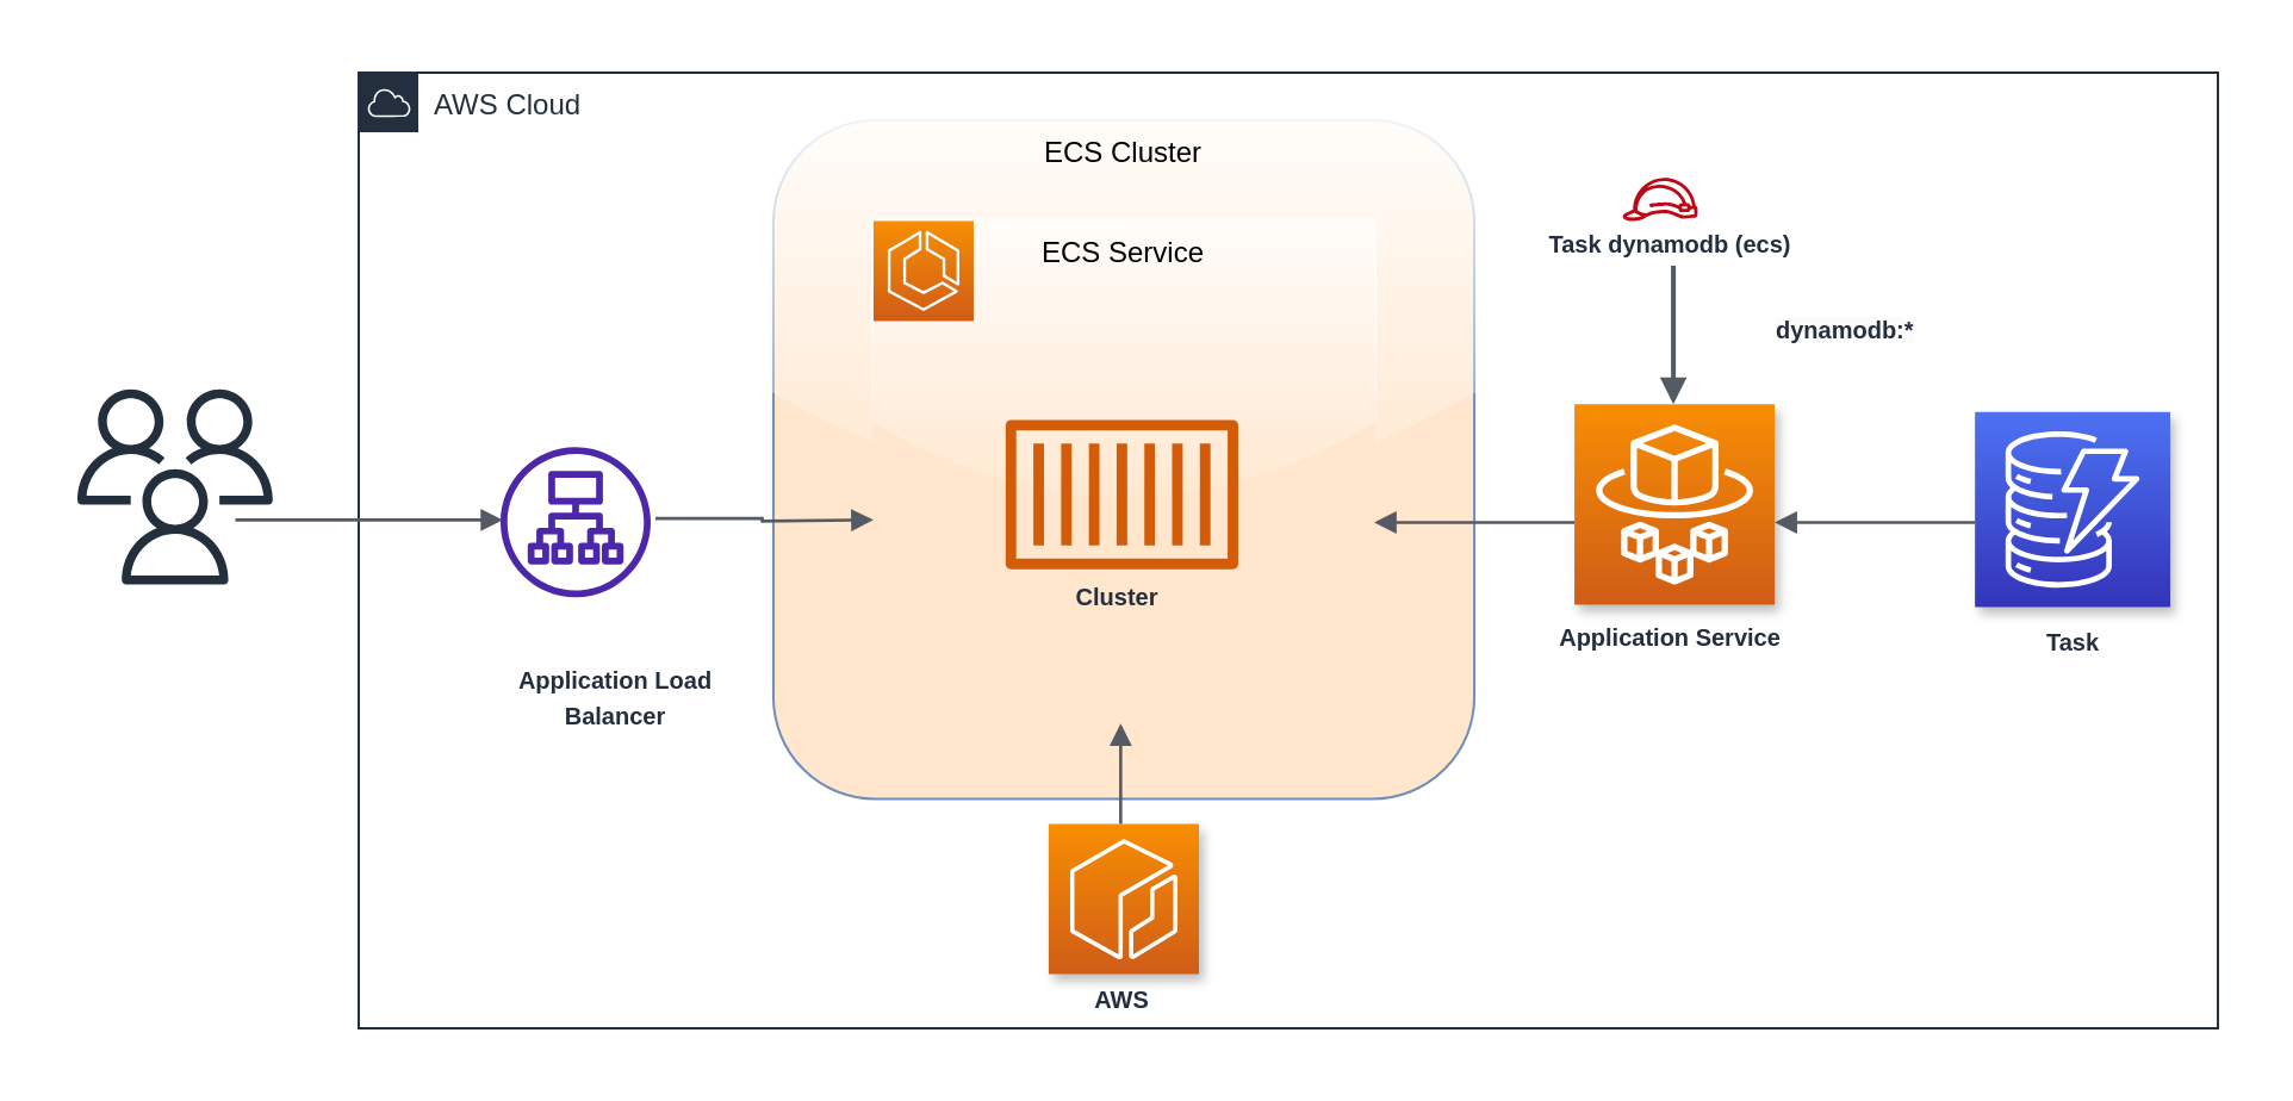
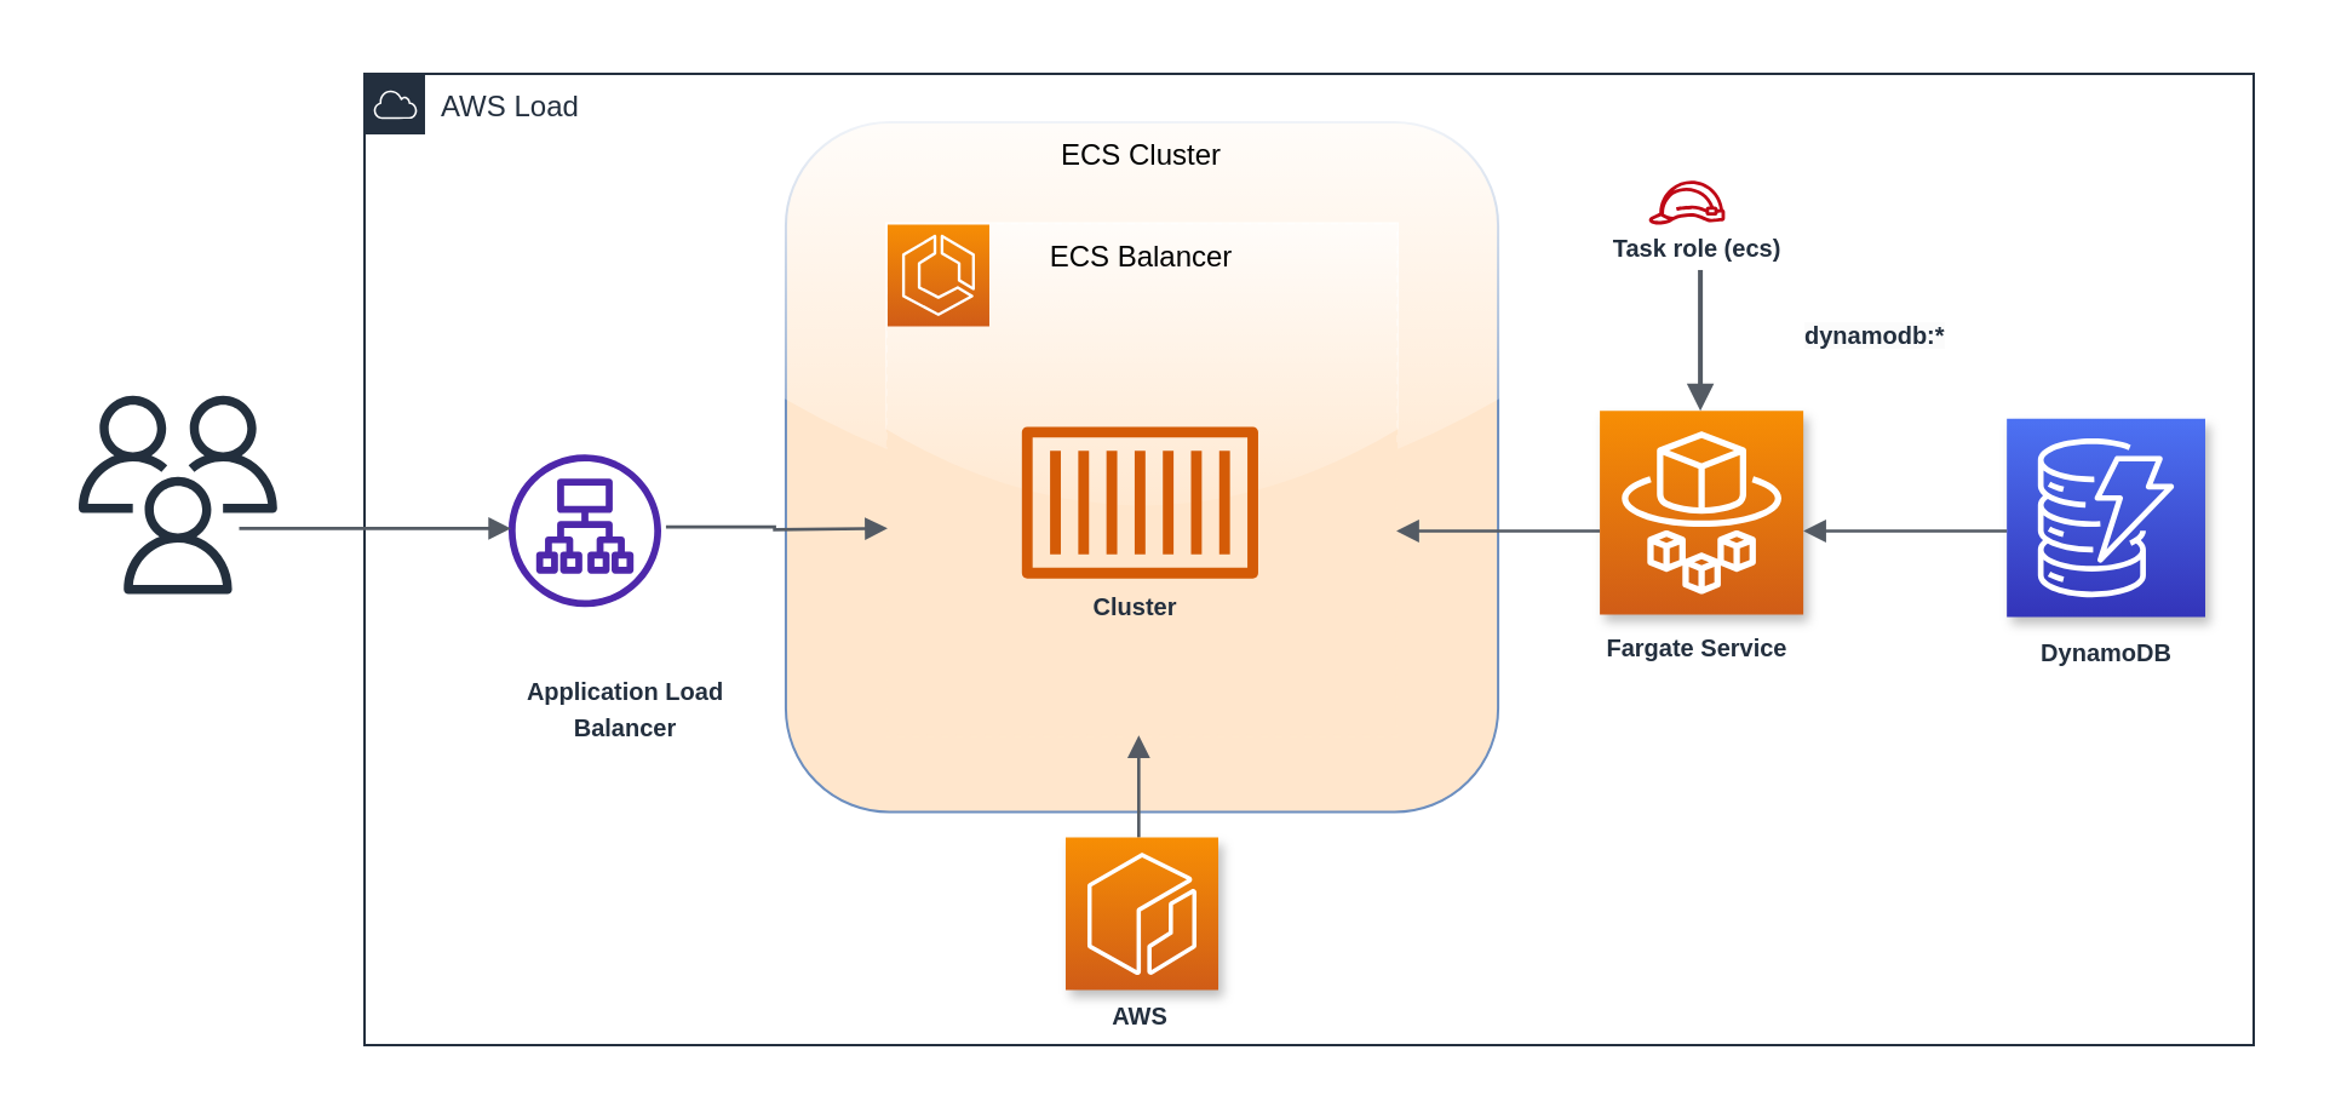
- <mxCell id="4" value="AWS Cloud" style="points=[[0,0],[0.25,0],[0.5,0],[0.75,0],[1,0],[1,0.25],[1,0.5],[1,0.75],[1,1],[0.75,1],[0.5,1],[0.25,1],[0,1],[0,0.75],[0,0.5],[0,0.25]];outlineConnect=0;gradientColor=none;html=1;whiteSpace=wrap;fontSize=12;fontStyle=0;container=0;pointerEvents=0;collapsible=0;recursiveResize=0;shape=mxgraph.aws4.group;grIcon=mxgraph.aws4.group_aws_cloud;strokeColor=#232F3E;fillColor=none;verticalAlign=top;align=left;spacingLeft=30;fontColor=#232F3E;dashed=0;rounded=0;shadow=0;glass=1;sketch=0;fillStyle=auto;strokeWidth=1;" parent="2" vertex="1"><mxGeometry x="130" y="10" width="780" height="401" as="geometry" /></mxCell>
+ <mxCell id="4" value="AWS Load" style="points=[[0,0],[0.25,0],[0.5,0],[0.75,0],[1,0],[1,0.25],[1,0.5],[1,0.75],[1,1],[0.75,1],[0.5,1],[0.25,1],[0,1],[0,0.75],[0,0.5],[0,0.25]];outlineConnect=0;gradientColor=none;html=1;whiteSpace=wrap;fontSize=12;fontStyle=0;container=0;pointerEvents=0;collapsible=0;recursiveResize=0;shape=mxgraph.aws4.group;grIcon=mxgraph.aws4.group_aws_cloud;strokeColor=#232F3E;fillColor=none;verticalAlign=top;align=left;spacingLeft=30;fontColor=#232F3E;dashed=0;rounded=0;shadow=0;glass=1;sketch=0;fillStyle=auto;strokeWidth=1;" parent="2" vertex="1"><mxGeometry x="130" y="10" width="780" height="401" as="geometry" /></mxCell>
- <mxCell id="25" value="&lt;span style=&quot;color: rgb(35, 47, 62); font-size: 10px; font-weight: 700;&quot;&gt;Task dynamodb (ecs)&lt;/span&gt;" style="text;html=1;align=center;verticalAlign=middle;resizable=0;points=[];autosize=1;strokeColor=none;fillColor=none;container=0;" parent="2" vertex="1"><mxGeometry x="635.0" y="67.183" width="90" height="30" as="geometry" /></mxCell>
+ <mxCell id="25" value="&lt;span style=&quot;color: rgb(35, 47, 62); font-size: 10px; font-weight: 700;&quot;&gt;Task role (ecs)&lt;/span&gt;" style="text;html=1;align=center;verticalAlign=middle;resizable=0;points=[];autosize=1;strokeColor=none;fillColor=none;container=0;" parent="2" vertex="1"><mxGeometry x="635.0" y="67.183" width="90" height="30" as="geometry" /></mxCell>
- <mxCell id="6" value="ECS Service" style="fillColor=#ffe6cc;strokeColor=#FFE6CC;dashed=1;verticalAlign=top;fontStyle=0;rounded=0;glass=1;shadow=0;fillStyle=auto;gradientColor=none;container=0;" parent="2" vertex="1"><mxGeometry x="345.976" y="72.186" width="210.048" height="210.929" as="geometry" /></mxCell>
+ <mxCell id="6" value="ECS Balancer" style="fillColor=#ffe6cc;strokeColor=#FFE6CC;dashed=1;verticalAlign=top;fontStyle=0;rounded=0;glass=1;shadow=0;fillStyle=auto;gradientColor=none;container=0;" parent="2" vertex="1"><mxGeometry x="345.976" y="72.186" width="210.048" height="210.929" as="geometry" /></mxCell>
- <mxCell id="18" value="&lt;span style=&quot;color: rgb(35, 47, 62); font-size: 10px; font-weight: 700;&quot;&gt;Application Service&lt;/span&gt;" style="text;html=1;align=center;verticalAlign=middle;resizable=0;points=[];autosize=1;strokeColor=none;fillColor=none;container=0;" parent="2" vertex="1"><mxGeometry x="629.541" y="232.492" width="100" height="30" as="geometry" /></mxCell>
+ <mxCell id="18" value="&lt;span style=&quot;color: rgb(35, 47, 62); font-size: 10px; font-weight: 700;&quot;&gt;Fargate Service&lt;/span&gt;" style="text;html=1;align=center;verticalAlign=middle;resizable=0;points=[];autosize=1;strokeColor=none;fillColor=none;container=0;" parent="2" vertex="1"><mxGeometry x="629.541" y="232.492" width="100" height="30" as="geometry" /></mxCell>
- <mxCell id="22" value="&lt;span style=&quot;color: rgb(35, 47, 62); font-size: 10px; font-weight: 700;&quot;&gt;Task&lt;/span&gt;" style="text;html=1;align=center;verticalAlign=middle;resizable=0;points=[];autosize=1;strokeColor=none;fillColor=none;container=0;" parent="2" vertex="1"><mxGeometry x="808.78" y="233.546" width="80" height="30" as="geometry" /></mxCell>
+ <mxCell id="22" value="&lt;span style=&quot;color: rgb(35, 47, 62); font-size: 10px; font-weight: 700;&quot;&gt;DynamoDB&lt;/span&gt;" style="text;html=1;align=center;verticalAlign=middle;resizable=0;points=[];autosize=1;strokeColor=none;fillColor=none;container=0;" parent="2" vertex="1"><mxGeometry x="808.78" y="233.546" width="80" height="30" as="geometry" /></mxCell>
